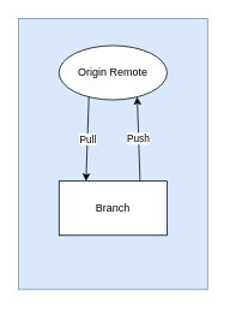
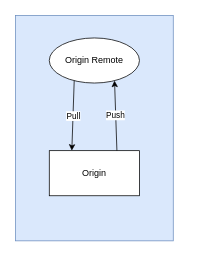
- <mxCell id="6" value="Branch" style="rounded=0;whiteSpace=wrap;html=1;" vertex="1" parent="1"><mxGeometry x="65" y="200" width="120" height="60" as="geometry" /></mxCell>
+ <mxCell id="6" value="Origin" style="rounded=0;whiteSpace=wrap;html=1;" vertex="1" parent="1"><mxGeometry x="65" y="200" width="120" height="60" as="geometry" /></mxCell>
